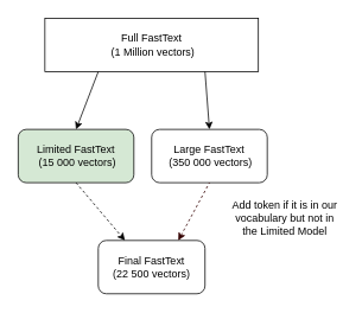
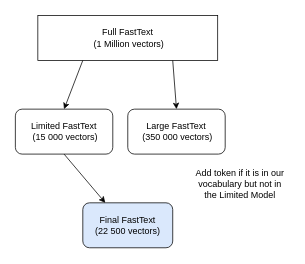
- <mxCell id="3" value="Limited FastText&lt;br&gt;&amp;nbsp;(15 000 vectors)" style="rounded=1;whiteSpace=wrap;html=1;fillColor=#d5e8d4;" vertex="1" parent="1"><mxGeometry x="20" y="145" width="130" height="60" as="geometry" /></mxCell>
+ <mxCell id="3" value="Limited FastText&lt;br&gt;&amp;nbsp;(15 000 vectors)" style="rounded=1;whiteSpace=wrap;html=1;" vertex="1" parent="1"><mxGeometry x="20" y="145" width="130" height="60" as="geometry" /></mxCell>
- <mxCell id="8" value="" style="endArrow=classic;html=1;entryX=0.25;entryY=0;entryDx=0;entryDy=0;exitX=0.5;exitY=1;exitDx=0;exitDy=0;dashed=1;" edge="1" parent="1" source="3" target="5"><mxGeometry width="50" height="50" relative="1" as="geometry"><mxPoint x="40" y="205" as="sourcePoint" /><mxPoint x="90" y="155" as="targetPoint" /></mxGeometry></mxCell>
+ <mxCell id="8" value="" style="endArrow=classic;html=1;entryX=0.25;entryY=0;entryDx=0;entryDy=0;exitX=0.5;exitY=1;exitDx=0;exitDy=0;" edge="1" parent="1" source="3" target="5"><mxGeometry width="50" height="50" relative="1" as="geometry"><mxPoint x="40" y="205" as="sourcePoint" /><mxPoint x="90" y="155" as="targetPoint" /></mxGeometry></mxCell>
- <mxCell id="9" value="" style="endArrow=none;dashed=1;html=1;exitX=0.75;exitY=0;exitDx=0;exitDy=0;sourcePerimeterSpacing=0;strokeColor=#330000;startArrow=classic;startFill=1;entryX=0.5;entryY=1;entryDx=0;entryDy=0;" edge="1" parent="1" source="5" target="4"><mxGeometry width="50" height="50" relative="1" as="geometry"><mxPoint x="240" y="255" as="sourcePoint" /><mxPoint x="290" y="205" as="targetPoint" /></mxGeometry></mxCell>
- <mxCell id="5" value="Final FastText&lt;br&gt;(22 500 vectors)" style="rounded=1;whiteSpace=wrap;html=1;" vertex="1" parent="1"><mxGeometry x="110" y="270" width="120" height="60" as="geometry" /></mxCell>
+ <mxCell id="5" value="Final FastText&lt;br&gt;(22 500 vectors)" style="rounded=1;whiteSpace=wrap;html=1;fillColor=#dae8fc;" vertex="1" parent="1"><mxGeometry x="110" y="270" width="120" height="60" as="geometry" /></mxCell>
